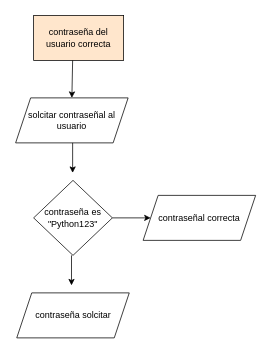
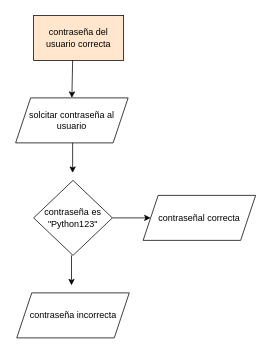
- <mxCell id="2" value="solcitar contraseñal al usuario" style="shape=parallelogram;perimeter=parallelogramPerimeter;whiteSpace=wrap;html=1;fixedSize=1;" vertex="1" parent="1"><mxGeometry x="20" y="130" width="150" height="60" as="geometry" /></mxCell>
+ <mxCell id="2" value="solcitar contraseña al usuario" style="shape=parallelogram;perimeter=parallelogramPerimeter;whiteSpace=wrap;html=1;fixedSize=1;" vertex="1" parent="1"><mxGeometry x="20" y="130" width="150" height="60" as="geometry" /></mxCell>
- <mxCell id="6" value="contraseña solcitar" style="shape=parallelogram;perimeter=parallelogramPerimeter;whiteSpace=wrap;html=1;fixedSize=1;" vertex="1" parent="1"><mxGeometry x="21.5" y="390" width="150" height="60" as="geometry" /></mxCell>
+ <mxCell id="6" value="contraseña incorrecta" style="shape=parallelogram;perimeter=parallelogramPerimeter;whiteSpace=wrap;html=1;fixedSize=1;" vertex="1" parent="1"><mxGeometry x="21.5" y="390" width="150" height="60" as="geometry" /></mxCell>
